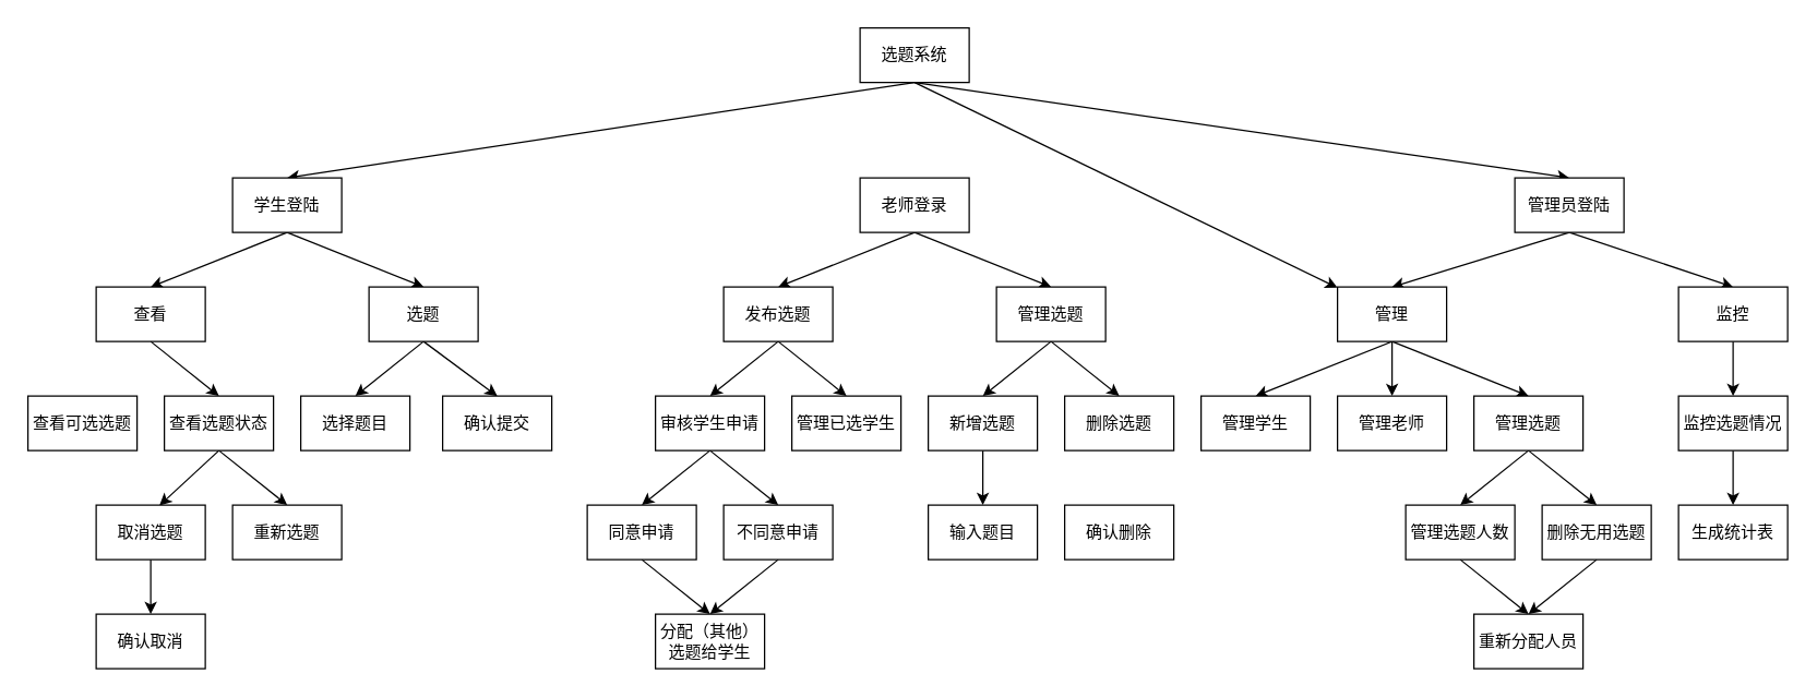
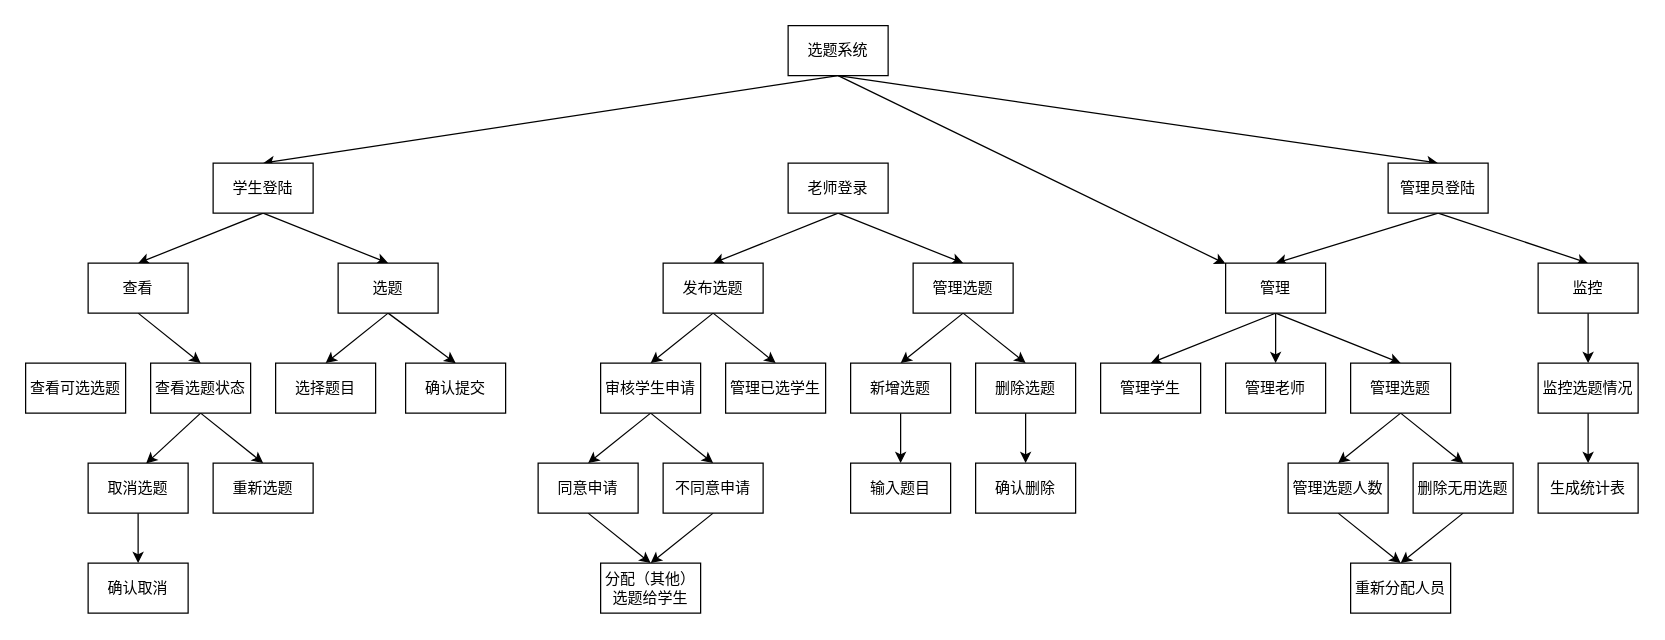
+ <mxCell id="65" style="edgeStyle=none;html=1;exitX=0.5;exitY=1;exitDx=0;exitDy=0;entryX=0.5;entryY=0;entryDx=0;entryDy=0;" edge="1" parent="1" source="66" target="68"><mxGeometry relative="1" as="geometry" /></mxCell>
